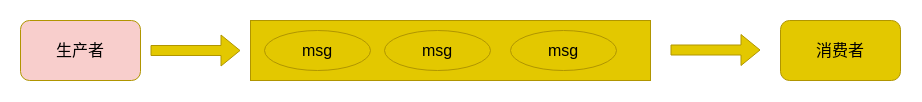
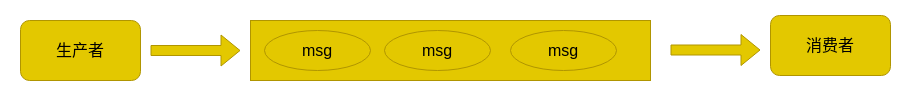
- <mxCell id="2" value="&lt;font style=&quot;vertical-align: inherit;&quot; class=&quot;notranslate fyzs-translate-target fyzs-translate-target-wrapper&quot;&gt;&lt;font style=&quot;vertical-align: inherit;&quot; class=&quot;notranslate fyzs-translate-target fyzs-translate-target-box&quot;&gt;&lt;font style=&quot;vertical-align: inherit;&quot; title=&quot;s&quot; class=&quot;notranslate fyzs-translate-target fyzs-translate-target-text&quot;&gt;生产者&lt;/font&gt;&lt;/font&gt;&lt;/font&gt;" style="rounded=1;whiteSpace=wrap;html=1;fillColor=#f8cecc;strokeColor=#B09500;fontColor=#000000;fontSize=16;" vertex="1" parent="1"><mxGeometry x="20" y="20" width="120" height="60" as="geometry" /></mxCell>
+ <mxCell id="2" value="&lt;font style=&quot;vertical-align: inherit;&quot; class=&quot;notranslate fyzs-translate-target fyzs-translate-target-wrapper&quot;&gt;&lt;font style=&quot;vertical-align: inherit;&quot; class=&quot;notranslate fyzs-translate-target fyzs-translate-target-box&quot;&gt;&lt;font style=&quot;vertical-align: inherit;&quot; title=&quot;s&quot; class=&quot;notranslate fyzs-translate-target fyzs-translate-target-text&quot;&gt;生产者&lt;/font&gt;&lt;/font&gt;&lt;/font&gt;" style="rounded=1;whiteSpace=wrap;html=1;fillColor=#e3c800;strokeColor=#B09500;fontColor=#000000;fontSize=16;" vertex="1" parent="1"><mxGeometry x="20" y="20" width="120" height="60" as="geometry" /></mxCell>
- <mxCell id="7" value="&lt;font style=&quot;vertical-align: inherit;&quot; class=&quot;notranslate fyzs-translate-target fyzs-translate-target-wrapper&quot;&gt;&lt;font style=&quot;vertical-align: inherit;&quot; class=&quot;notranslate fyzs-translate-target fyzs-translate-target-box&quot;&gt;&lt;font style=&quot;vertical-align: inherit;&quot; title=&quot;s&quot; class=&quot;notranslate fyzs-translate-target fyzs-translate-target-text&quot;&gt;消费者&lt;/font&gt;&lt;/font&gt;&lt;/font&gt;" style="rounded=1;whiteSpace=wrap;html=1;fillColor=#e3c800;fontColor=#000000;strokeColor=#B09500;fontSize=16;" vertex="1" parent="1"><mxGeometry x="780" y="20" width="120" height="60" as="geometry" /></mxCell>
+ <mxCell id="7" value="&lt;font style=&quot;vertical-align: inherit;&quot; class=&quot;notranslate fyzs-translate-target fyzs-translate-target-wrapper&quot;&gt;&lt;font style=&quot;vertical-align: inherit;&quot; class=&quot;notranslate fyzs-translate-target fyzs-translate-target-box&quot;&gt;&lt;font style=&quot;vertical-align: inherit;&quot; title=&quot;s&quot; class=&quot;notranslate fyzs-translate-target fyzs-translate-target-text&quot;&gt;消费者&lt;/font&gt;&lt;/font&gt;&lt;/font&gt;" style="rounded=1;whiteSpace=wrap;html=1;fillColor=#e3c800;fontColor=#000000;strokeColor=#B09500;fontSize=16;" vertex="1" parent="1"><mxGeometry x="770" y="15" width="120" height="60" as="geometry" /></mxCell>
